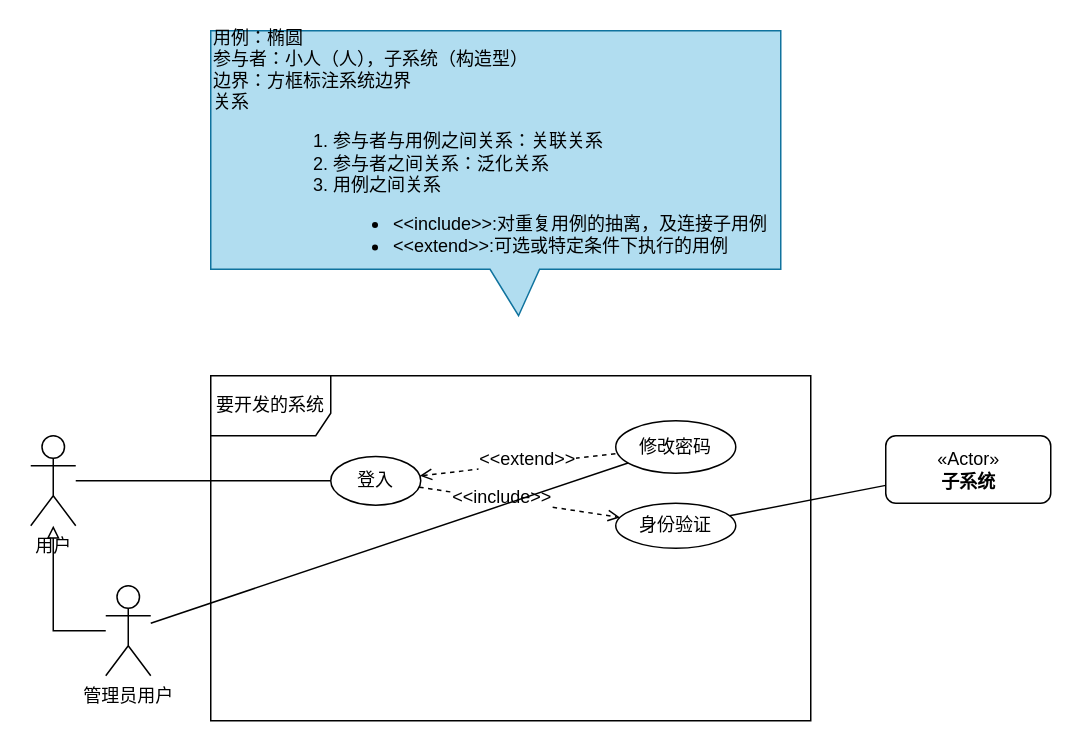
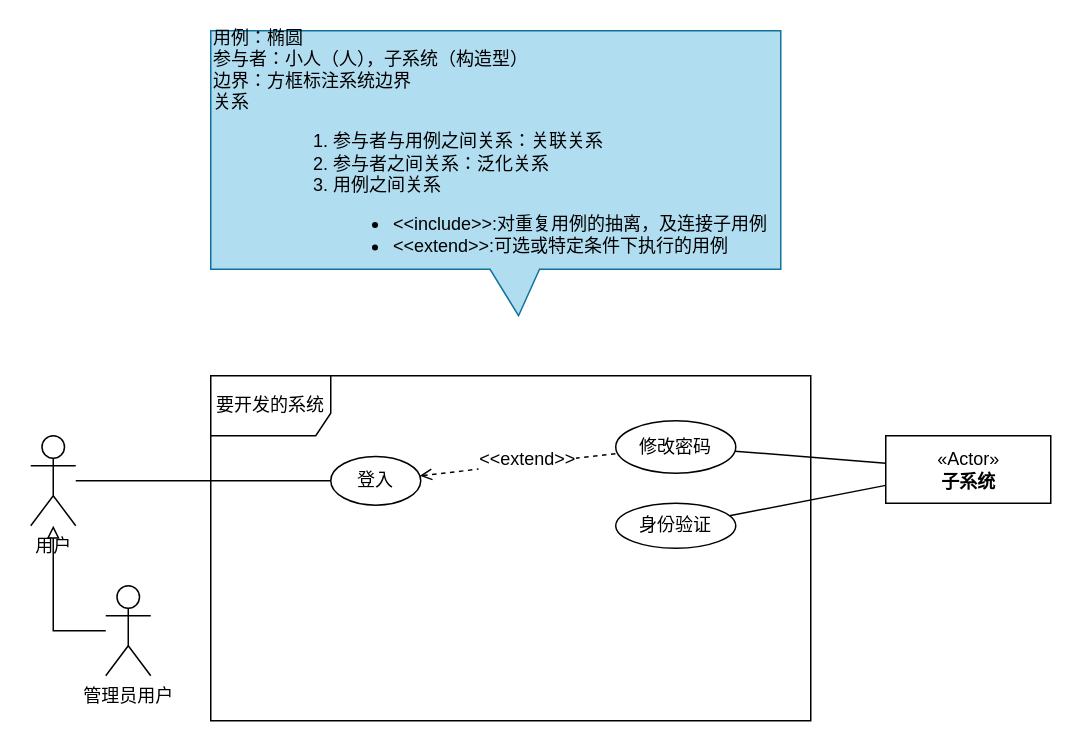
- <mxCell id="16" value="«Actor»&lt;br&gt;&lt;b&gt;子系统&lt;br&gt;&lt;/b&gt;" style="html=1;rounded=1;" vertex="1" parent="1"><mxGeometry x="590" y="290" width="110" height="45" as="geometry" /></mxCell>
+ <mxCell id="16" value="«Actor»&lt;br&gt;&lt;b&gt;子系统&lt;br&gt;&lt;/b&gt;" style="html=1;" vertex="1" parent="1"><mxGeometry x="590" y="290" width="110" height="45" as="geometry" /></mxCell>
- <mxCell id="11" style="edgeStyle=none;rounded=0;orthogonalLoop=1;jettySize=auto;html=1;endArrow=open;endFill=0;dashed=1;" edge="1" parent="1" source="13" target="8"><mxGeometry relative="1" as="geometry" /></mxCell>
- <mxCell id="12" value="&amp;lt;&amp;lt;include&amp;gt;&amp;gt;" style="text;html=1;align=center;verticalAlign=middle;resizable=0;points=[];labelBackgroundColor=#ffffff;" vertex="1" connectable="0" parent="11"><mxGeometry x="-0.193" y="2" relative="1" as="geometry"><mxPoint as="offset" /></mxGeometry></mxCell>
- <mxCell id="14" style="edgeStyle=none;rounded=0;orthogonalLoop=1;jettySize=auto;html=1;startArrow=none;startFill=0;endArrow=none;endFill=0;" edge="1" parent="1" source="15" target="6"><mxGeometry relative="1" as="geometry" /></mxCell>
+ <mxCell id="14" style="edgeStyle=none;rounded=0;orthogonalLoop=1;jettySize=auto;html=1;startArrow=none;startFill=0;endArrow=none;endFill=0;" edge="1" parent="1" source="15" target="16"><mxGeometry relative="1" as="geometry" /></mxCell>
